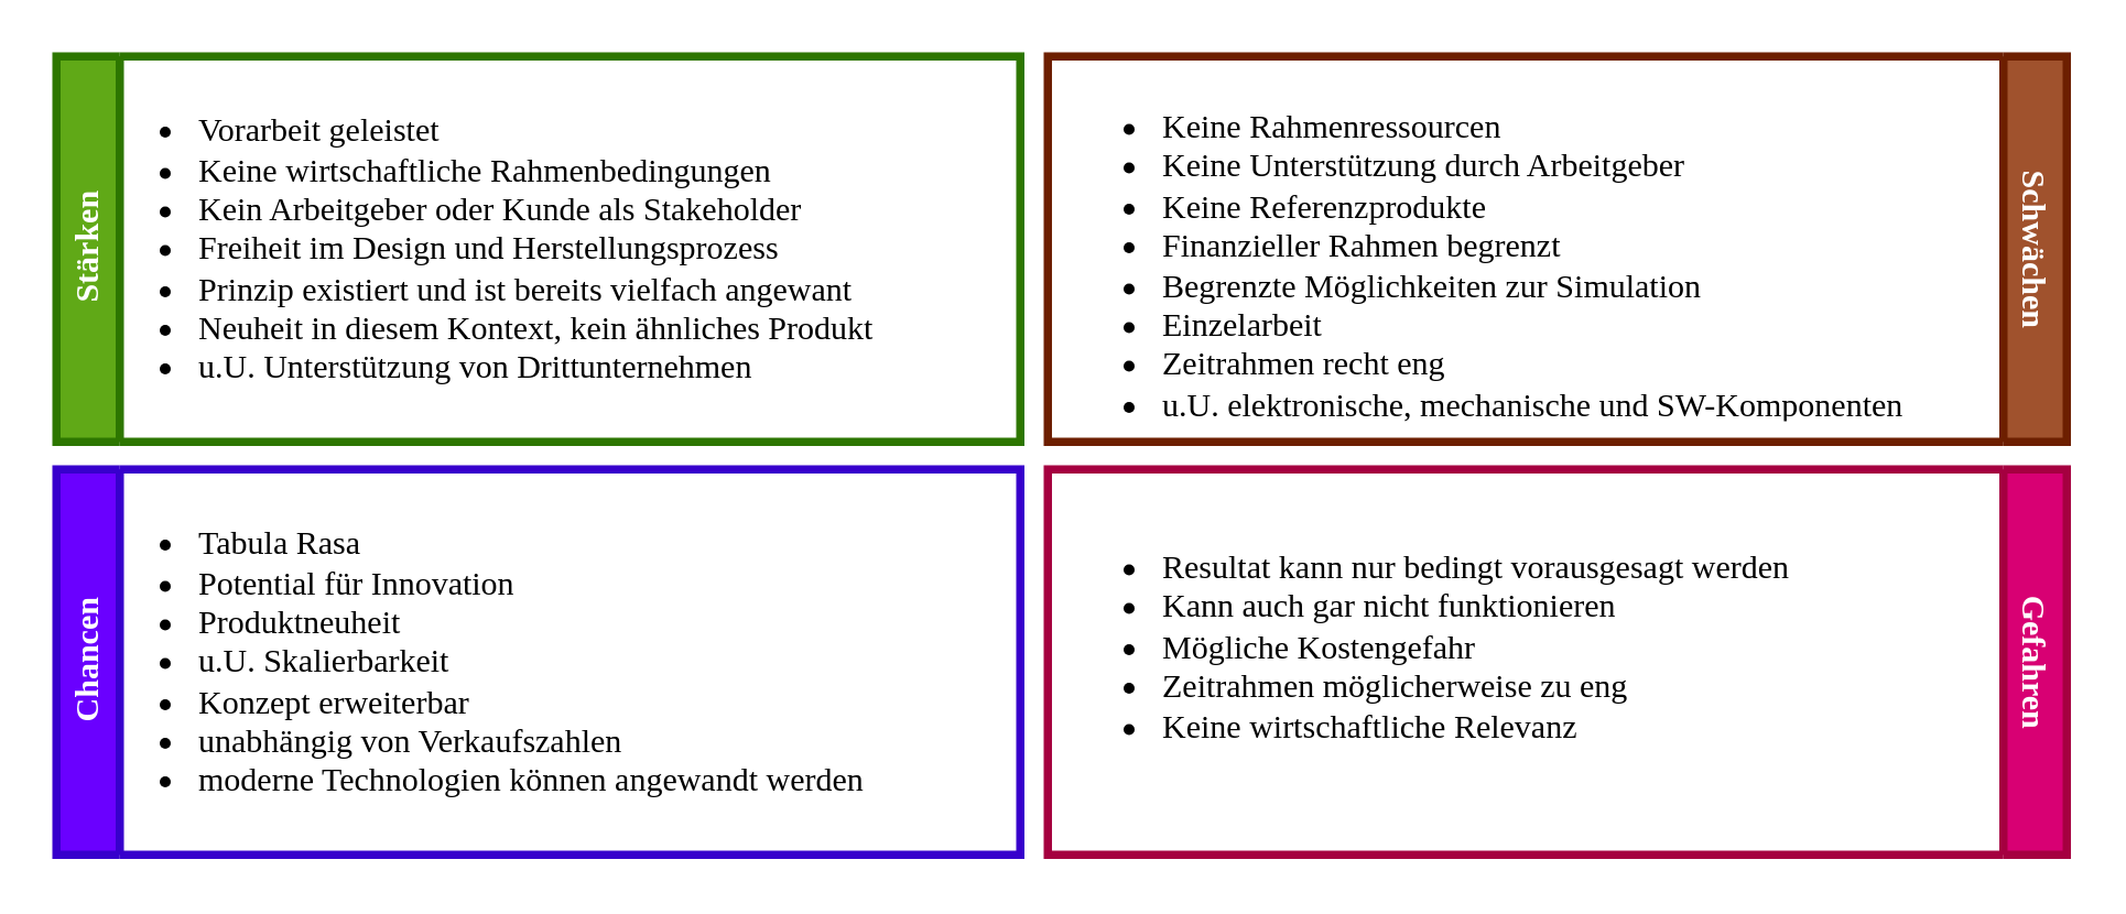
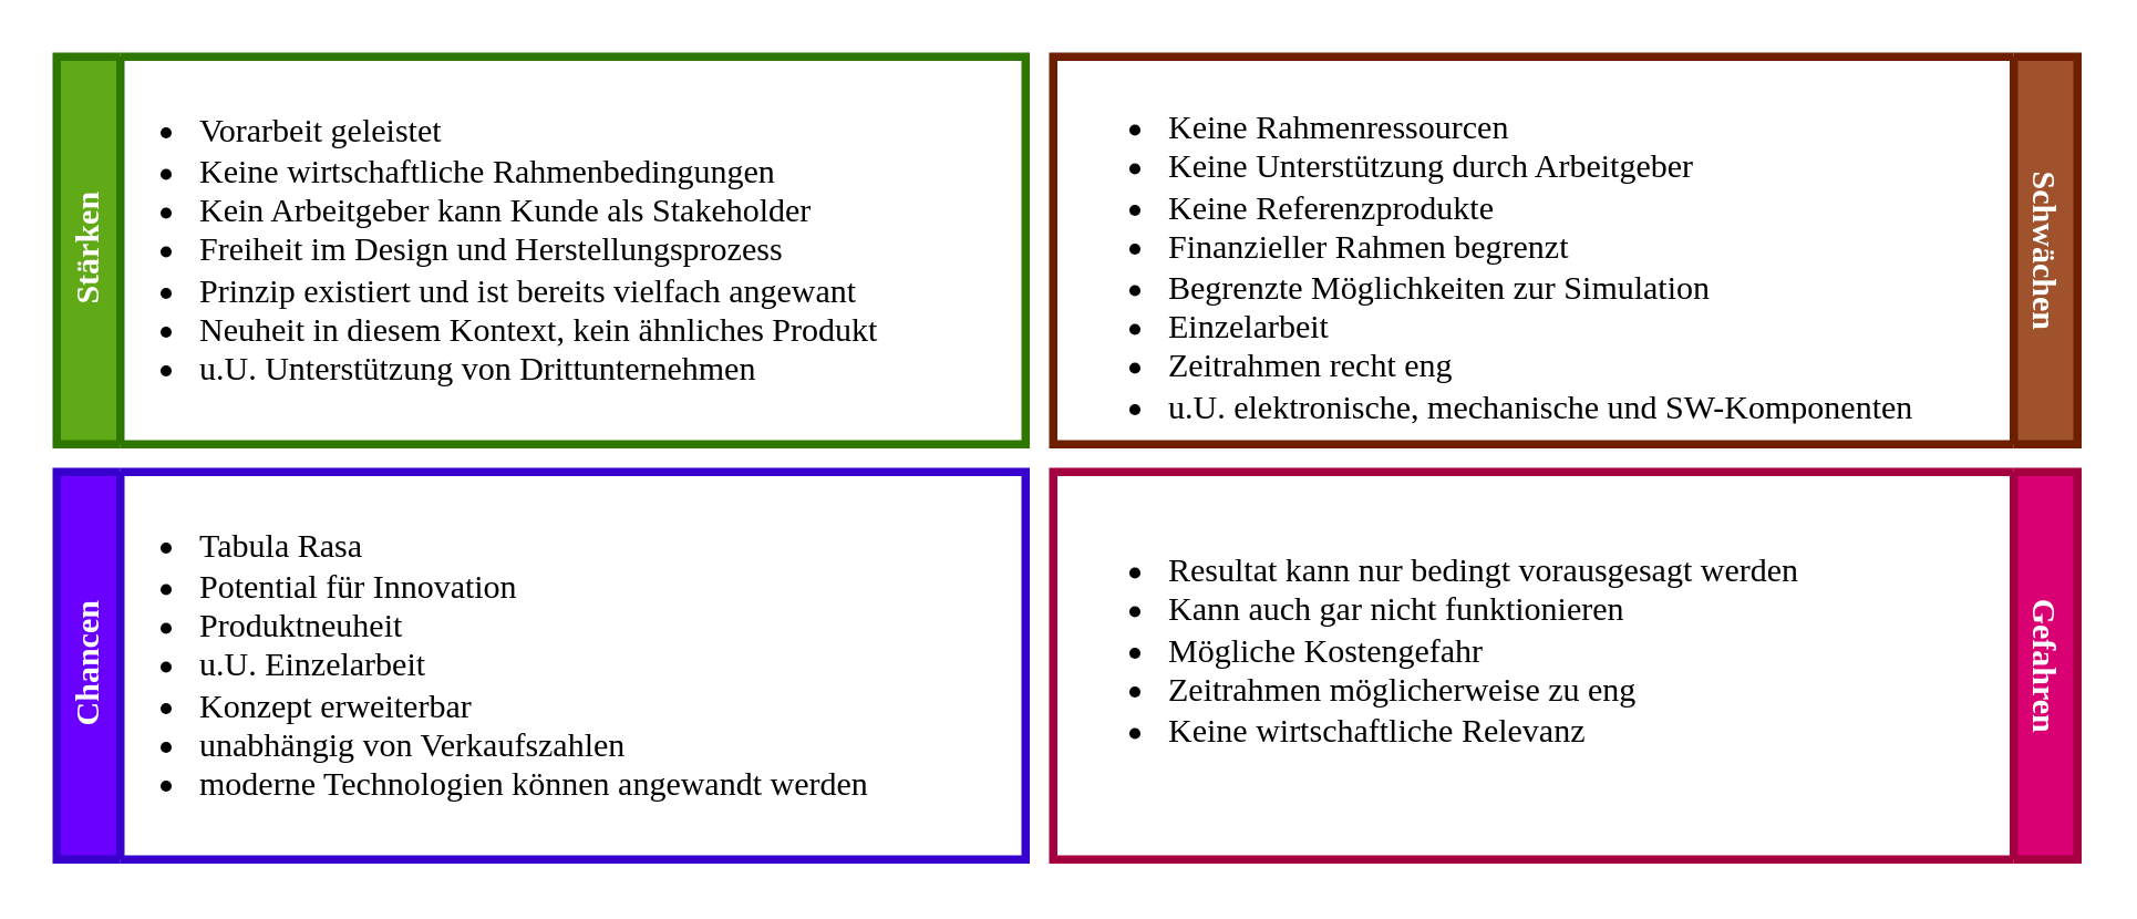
- <mxCell id="3" value="&lt;ul&gt;&lt;li&gt;Vorarbeit geleistet&lt;/li&gt;&lt;li&gt;Keine wirtschaftliche Rahmenbedingungen&lt;/li&gt;&lt;li&gt;Kein Arbeitgeber oder Kunde als Stakeholder&lt;/li&gt;&lt;li&gt;Freiheit im Design und Herstellungsprozess&lt;/li&gt;&lt;li&gt;Prinzip existiert und ist bereits vielfach angewant&lt;/li&gt;&lt;li&gt;Neuheit in diesem Kontext, kein ähnliches Produkt&lt;/li&gt;&lt;li&gt;u.U. Unterstützung von Drittunternehmen&lt;/li&gt;&lt;/ul&gt;" style="text;html=1;align=left;verticalAlign=middle;resizable=0;points=[];autosize=1;strokeColor=none;fillColor=none;fontFamily=Fira Sans;fontSource=https%3A%2F%2Ffonts.googleapis.com%2Fcss%3Ffamily%3DFira%2BSans;spacing=2;spacingTop=0;fontSize=12;labelPosition=center;verticalLabelPosition=middle;" vertex="1" parent="2"><mxGeometry x="10" width="340" height="140" as="geometry" /></mxCell>
+ <mxCell id="3" value="&lt;ul&gt;&lt;li&gt;Vorarbeit geleistet&lt;/li&gt;&lt;li&gt;Keine wirtschaftliche Rahmenbedingungen&lt;/li&gt;&lt;li&gt;Kein Arbeitgeber kann Kunde als Stakeholder&lt;/li&gt;&lt;li&gt;Freiheit im Design und Herstellungsprozess&lt;/li&gt;&lt;li&gt;Prinzip existiert und ist bereits vielfach angewant&lt;/li&gt;&lt;li&gt;Neuheit in diesem Kontext, kein ähnliches Produkt&lt;/li&gt;&lt;li&gt;u.U. Unterstützung von Drittunternehmen&lt;/li&gt;&lt;/ul&gt;" style="text;html=1;align=left;verticalAlign=middle;resizable=0;points=[];autosize=1;strokeColor=none;fillColor=none;fontFamily=Fira Sans;fontSource=https%3A%2F%2Ffonts.googleapis.com%2Fcss%3Ffamily%3DFira%2BSans;spacing=2;spacingTop=0;fontSize=12;labelPosition=center;verticalLabelPosition=middle;" vertex="1" parent="2"><mxGeometry x="10" width="340" height="140" as="geometry" /></mxCell>
- <mxCell id="7" value="&lt;ul&gt;&lt;li&gt;Tabula Rasa&lt;/li&gt;&lt;li&gt;Potential für Innovation&lt;/li&gt;&lt;li&gt;Produktneuheit&lt;/li&gt;&lt;li&gt;u.U. Skalierbarkeit&lt;/li&gt;&lt;li&gt;Konzept erweiterbar&lt;/li&gt;&lt;li&gt;unabhängig von Verkaufszahlen&lt;/li&gt;&lt;li&gt;moderne Technologien können angewandt werden&lt;/li&gt;&lt;/ul&gt;" style="text;html=1;align=left;verticalAlign=middle;resizable=0;points=[];autosize=1;strokeColor=none;fillColor=none;fontFamily=Fira Sans;fontSource=https%3A%2F%2Ffonts.googleapis.com%2Fcss%3Ffamily%3DFira%2BSans;spacing=2;spacingTop=0;fontSize=12;labelPosition=center;verticalLabelPosition=middle;" vertex="1" parent="6"><mxGeometry x="10" width="340" height="140" as="geometry" /></mxCell>
+ <mxCell id="7" value="&lt;ul&gt;&lt;li&gt;Tabula Rasa&lt;/li&gt;&lt;li&gt;Potential für Innovation&lt;/li&gt;&lt;li&gt;Produktneuheit&lt;/li&gt;&lt;li&gt;u.U. Einzelarbeit&lt;/li&gt;&lt;li&gt;Konzept erweiterbar&lt;/li&gt;&lt;li&gt;unabhängig von Verkaufszahlen&lt;/li&gt;&lt;li&gt;moderne Technologien können angewandt werden&lt;/li&gt;&lt;/ul&gt;" style="text;html=1;align=left;verticalAlign=middle;resizable=0;points=[];autosize=1;strokeColor=none;fillColor=none;fontFamily=Fira Sans;fontSource=https%3A%2F%2Ffonts.googleapis.com%2Fcss%3Ffamily%3DFira%2BSans;spacing=2;spacingTop=0;fontSize=12;labelPosition=center;verticalLabelPosition=middle;" vertex="1" parent="6"><mxGeometry x="10" width="340" height="140" as="geometry" /></mxCell>
